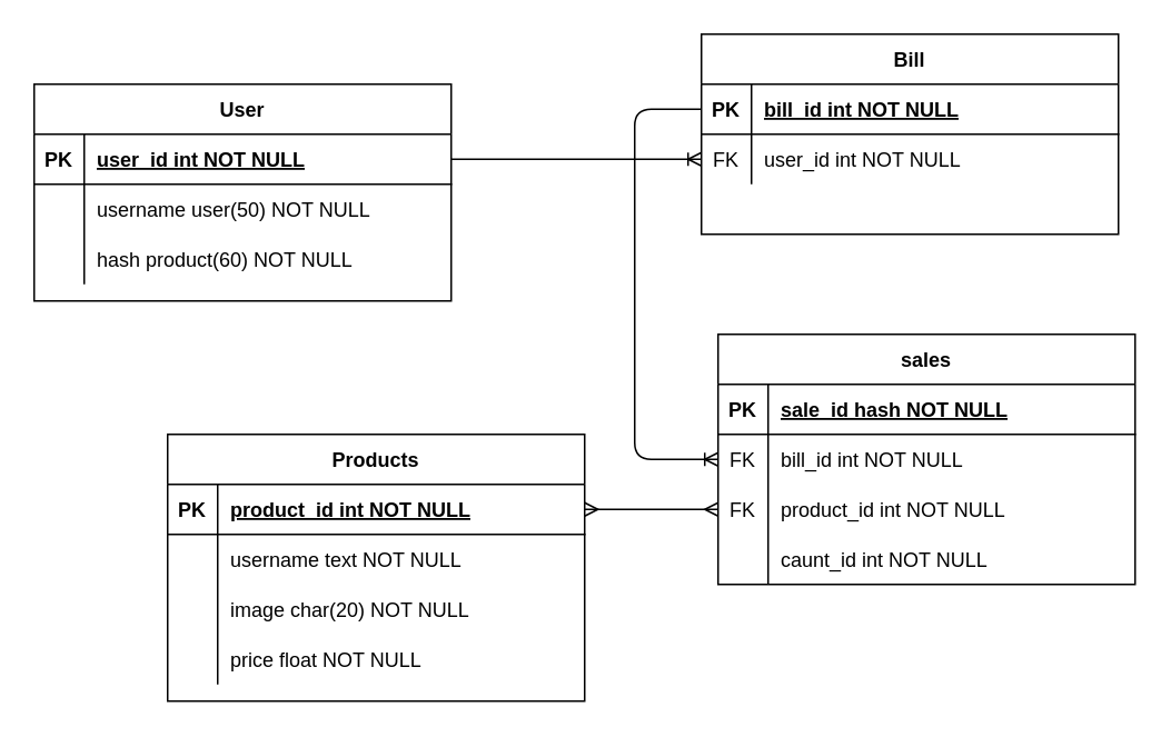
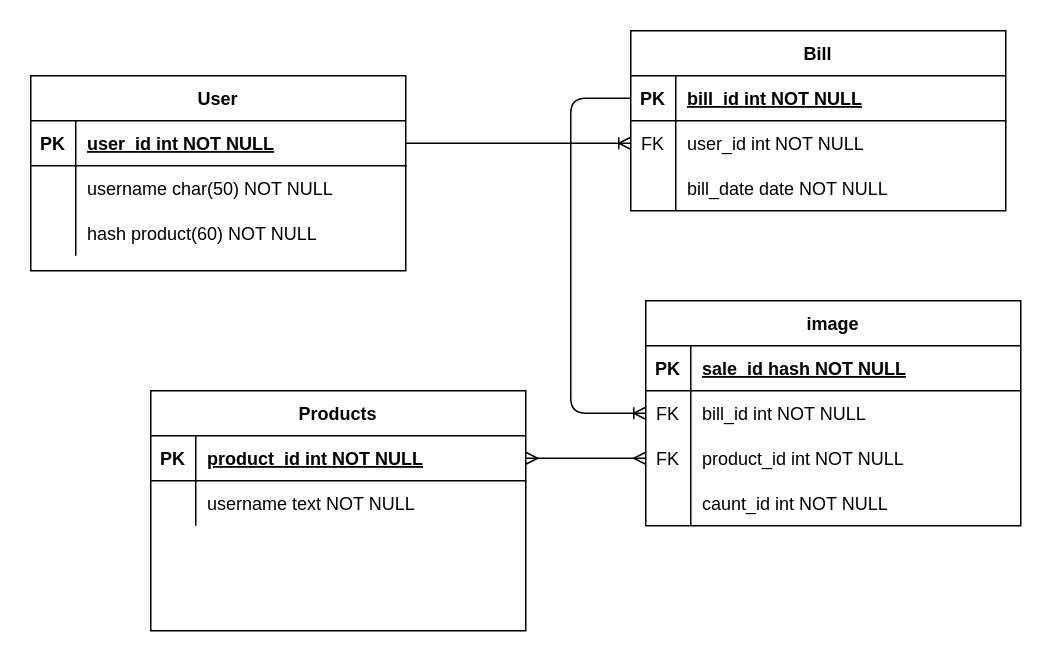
+ <mxCell id="34" value="bill_date date NOT NULL" style="shape=partialRectangle;overflow=hidden;connectable=0;fillColor=none;top=0;left=0;bottom=0;right=0;align=left;spacingLeft=6;" parent="32" vertex="1"><mxGeometry x="30" width="220" height="30" as="geometry" /></mxCell>
- <mxCell id="21" value="username user(50) NOT NULL" style="shape=partialRectangle;overflow=hidden;connectable=0;fillColor=none;top=0;left=0;bottom=0;right=0;align=left;spacingLeft=6;" parent="19" vertex="1"><mxGeometry x="30" width="220" height="30" as="geometry" /></mxCell>
+ <mxCell id="21" value="username char(50) NOT NULL" style="shape=partialRectangle;overflow=hidden;connectable=0;fillColor=none;top=0;left=0;bottom=0;right=0;align=left;spacingLeft=6;" parent="19" vertex="1"><mxGeometry x="30" width="220" height="30" as="geometry" /></mxCell>
- <mxCell id="36" value="sales" style="shape=table;startSize=30;container=1;collapsible=1;childLayout=tableLayout;fixedRows=1;rowLines=0;fontStyle=1;align=center;resizeLast=1;" parent="1" vertex="1"><mxGeometry x="430" y="200" width="250" height="150" as="geometry" /></mxCell>
+ <mxCell id="36" value="image" style="shape=table;startSize=30;container=1;collapsible=1;childLayout=tableLayout;fixedRows=1;rowLines=0;fontStyle=1;align=center;resizeLast=1;" parent="1" vertex="1"><mxGeometry x="430" y="200" width="250" height="150" as="geometry" /></mxCell>
- <mxCell id="11" value="image char(20) NOT NULL" style="shape=partialRectangle;overflow=hidden;connectable=0;fillColor=none;top=0;left=0;bottom=0;right=0;align=left;spacingLeft=6;" parent="9" vertex="1"><mxGeometry x="30" width="220" height="30" as="geometry" /></mxCell>
- <mxCell id="14" value="price float NOT NULL" style="shape=partialRectangle;overflow=hidden;connectable=0;fillColor=none;top=0;left=0;bottom=0;right=0;align=left;spacingLeft=6;" parent="12" vertex="1"><mxGeometry x="30" width="220" height="30" as="geometry" /></mxCell>
